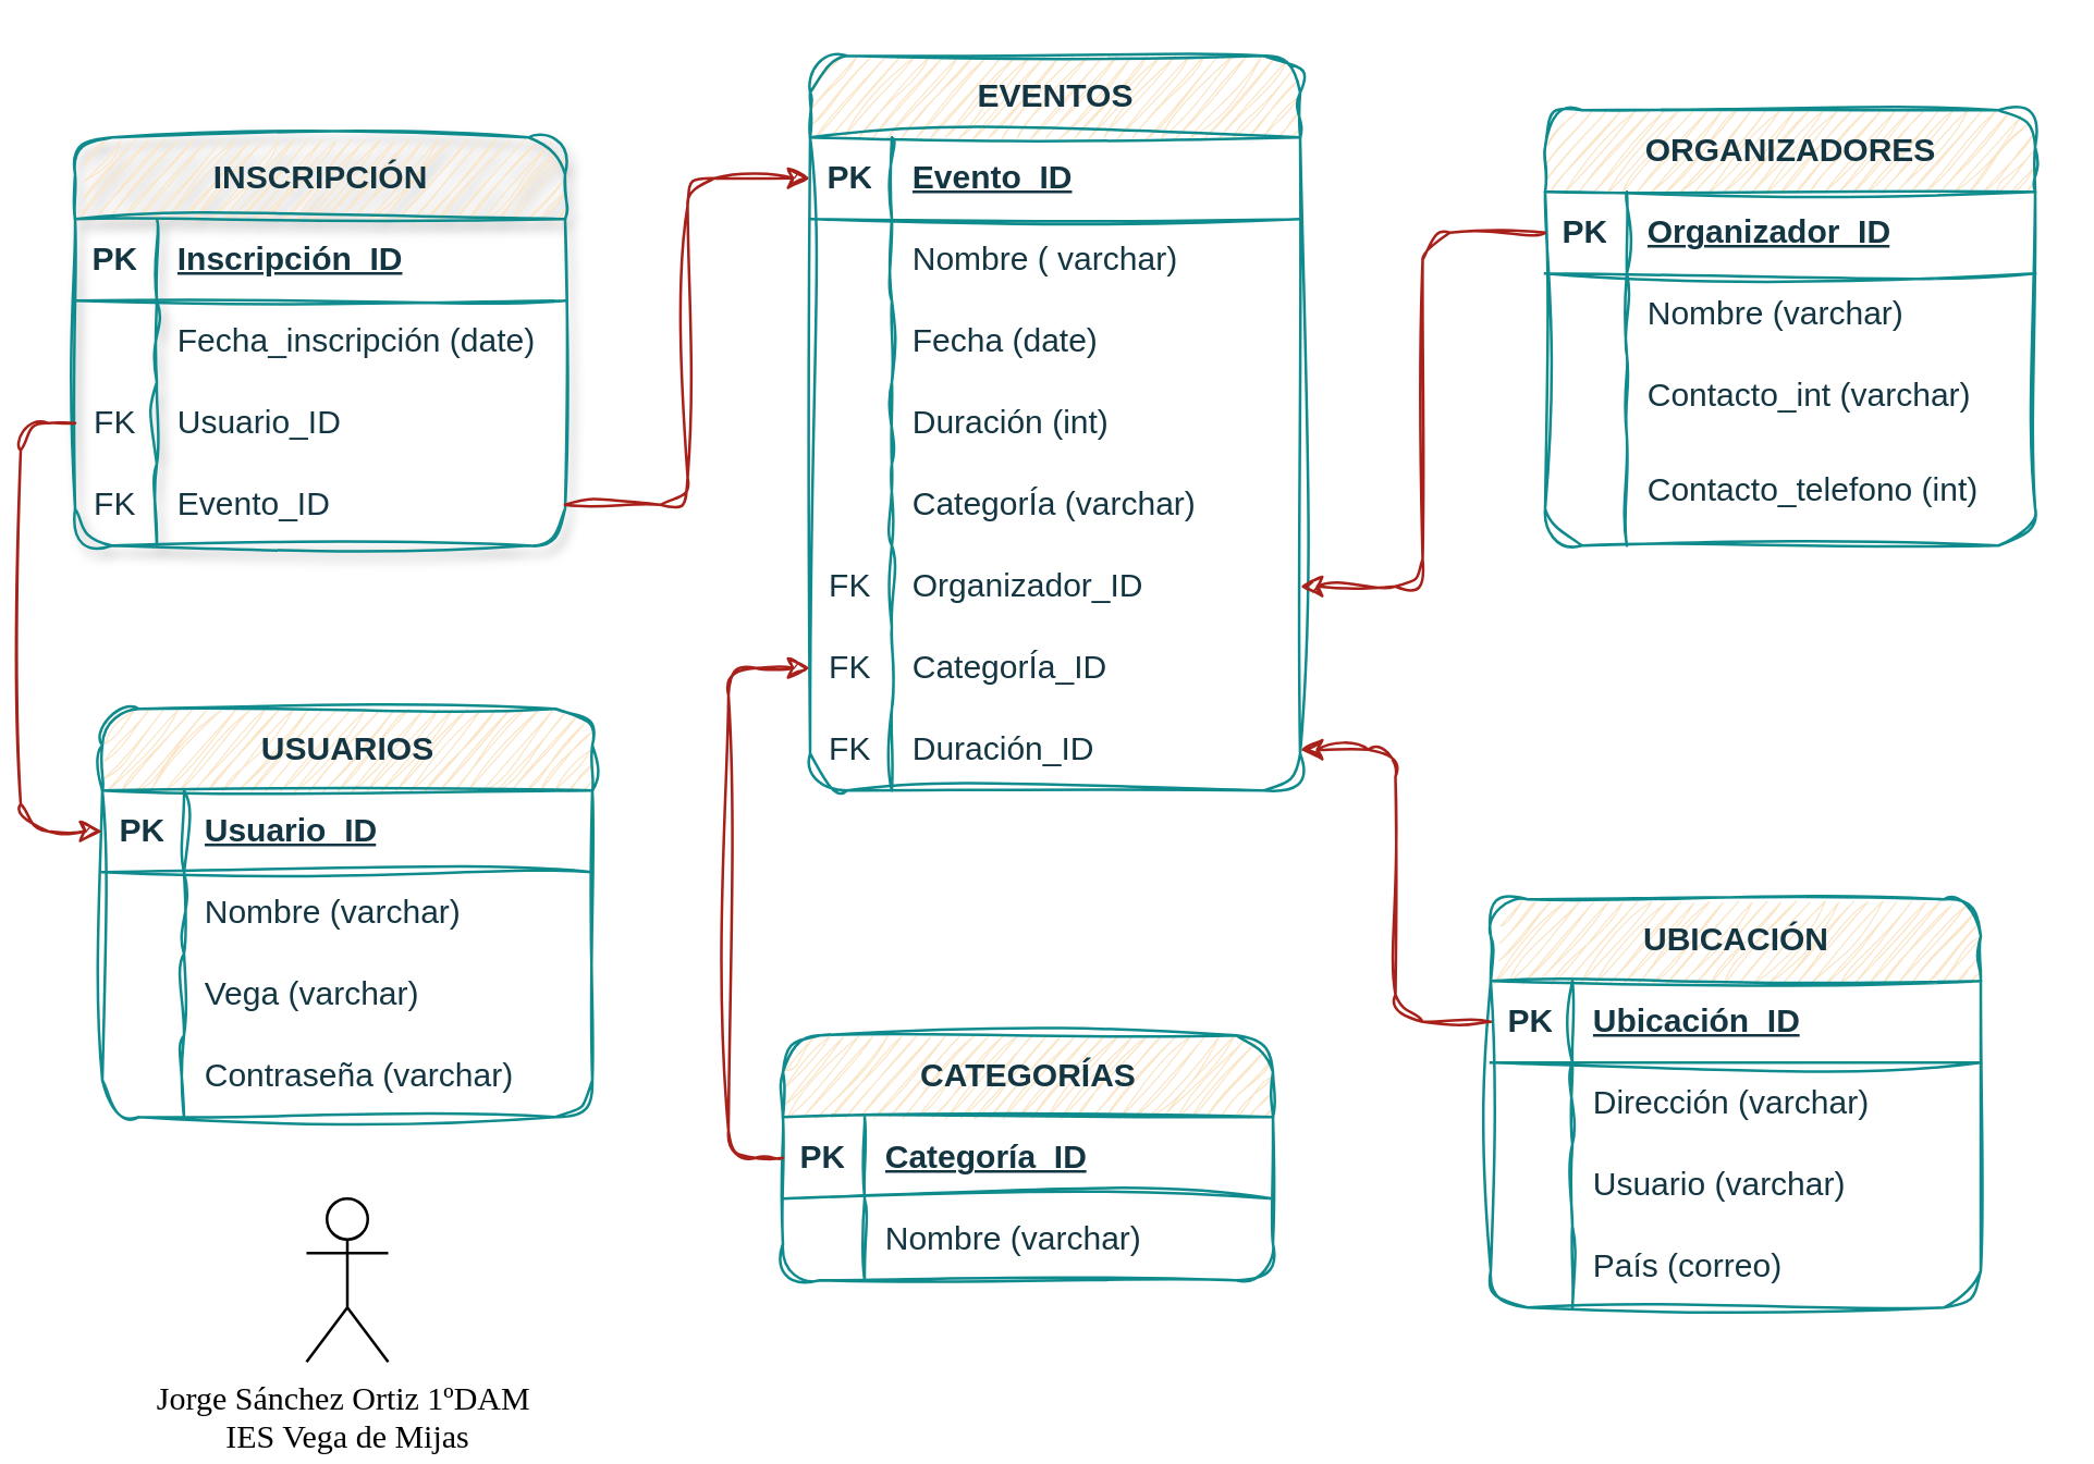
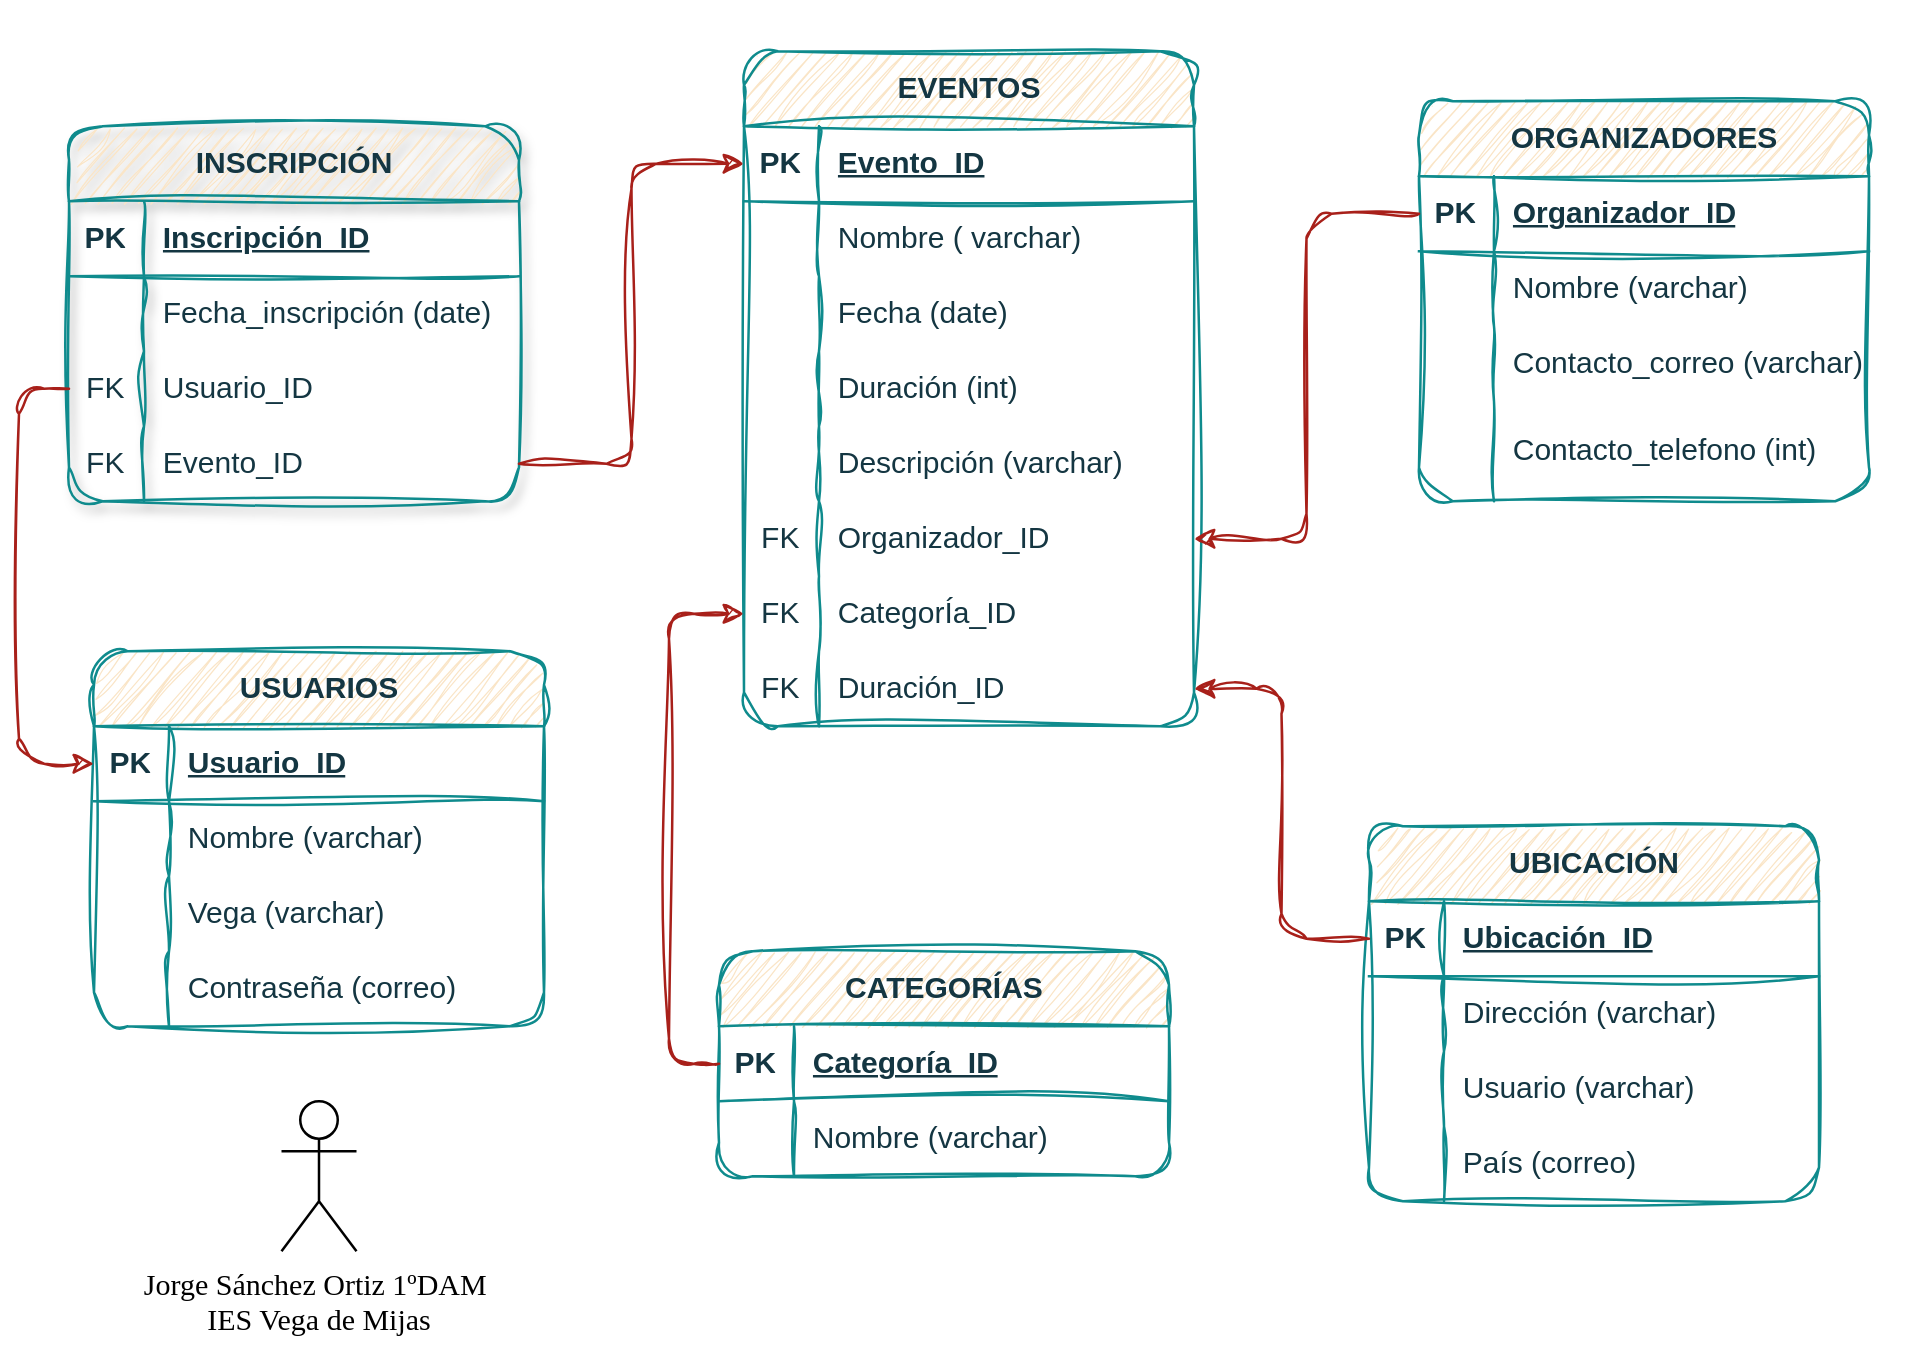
- <mxCell id="49" value="Contacto_int (varchar)" style="shape=partialRectangle;connectable=0;fillColor=none;top=0;left=0;bottom=0;right=0;align=left;spacingLeft=6;overflow=hidden;whiteSpace=wrap;html=1;rounded=1;labelBackgroundColor=none;strokeColor=#0F8B8D;fontColor=#143642;sketch=1;curveFitting=1;jiggle=2;" vertex="1" parent="47"><mxGeometry x="30" width="150" height="30" as="geometry"><mxRectangle width="150" height="30" as="alternateBounds" /></mxGeometry></mxCell>
+ <mxCell id="49" value="Contacto_correo (varchar)" style="shape=partialRectangle;connectable=0;fillColor=none;top=0;left=0;bottom=0;right=0;align=left;spacingLeft=6;overflow=hidden;whiteSpace=wrap;html=1;rounded=1;labelBackgroundColor=none;strokeColor=#0F8B8D;fontColor=#143642;sketch=1;curveFitting=1;jiggle=2;" vertex="1" parent="47"><mxGeometry x="30" width="150" height="30" as="geometry"><mxRectangle width="150" height="30" as="alternateBounds" /></mxGeometry></mxCell>
- <mxCell id="17" value="CategorÍa (varchar)" style="shape=partialRectangle;connectable=0;fillColor=none;top=0;left=0;bottom=0;right=0;align=left;spacingLeft=6;overflow=hidden;whiteSpace=wrap;html=1;rounded=1;labelBackgroundColor=none;strokeColor=#0F8B8D;fontColor=#143642;sketch=1;curveFitting=1;jiggle=2;" vertex="1" parent="15"><mxGeometry x="30" width="150" height="30" as="geometry"><mxRectangle width="150" height="30" as="alternateBounds" /></mxGeometry></mxCell>
+ <mxCell id="17" value="Descripción (varchar)" style="shape=partialRectangle;connectable=0;fillColor=none;top=0;left=0;bottom=0;right=0;align=left;spacingLeft=6;overflow=hidden;whiteSpace=wrap;html=1;rounded=1;labelBackgroundColor=none;strokeColor=#0F8B8D;fontColor=#143642;sketch=1;curveFitting=1;jiggle=2;" vertex="1" parent="15"><mxGeometry x="30" width="150" height="30" as="geometry"><mxRectangle width="150" height="30" as="alternateBounds" /></mxGeometry></mxCell>
- <mxCell id="39" value="Contraseña (varchar)" style="shape=partialRectangle;connectable=0;fillColor=none;top=0;left=0;bottom=0;right=0;align=left;spacingLeft=6;overflow=hidden;whiteSpace=wrap;html=1;rounded=1;labelBackgroundColor=none;strokeColor=#0F8B8D;fontColor=#143642;sketch=1;curveFitting=1;jiggle=2;" vertex="1" parent="37"><mxGeometry x="30" width="150" height="30" as="geometry"><mxRectangle width="150" height="30" as="alternateBounds" /></mxGeometry></mxCell>
+ <mxCell id="39" value="Contraseña (correo)" style="shape=partialRectangle;connectable=0;fillColor=none;top=0;left=0;bottom=0;right=0;align=left;spacingLeft=6;overflow=hidden;whiteSpace=wrap;html=1;rounded=1;labelBackgroundColor=none;strokeColor=#0F8B8D;fontColor=#143642;sketch=1;curveFitting=1;jiggle=2;" vertex="1" parent="37"><mxGeometry x="30" width="150" height="30" as="geometry"><mxRectangle width="150" height="30" as="alternateBounds" /></mxGeometry></mxCell>
